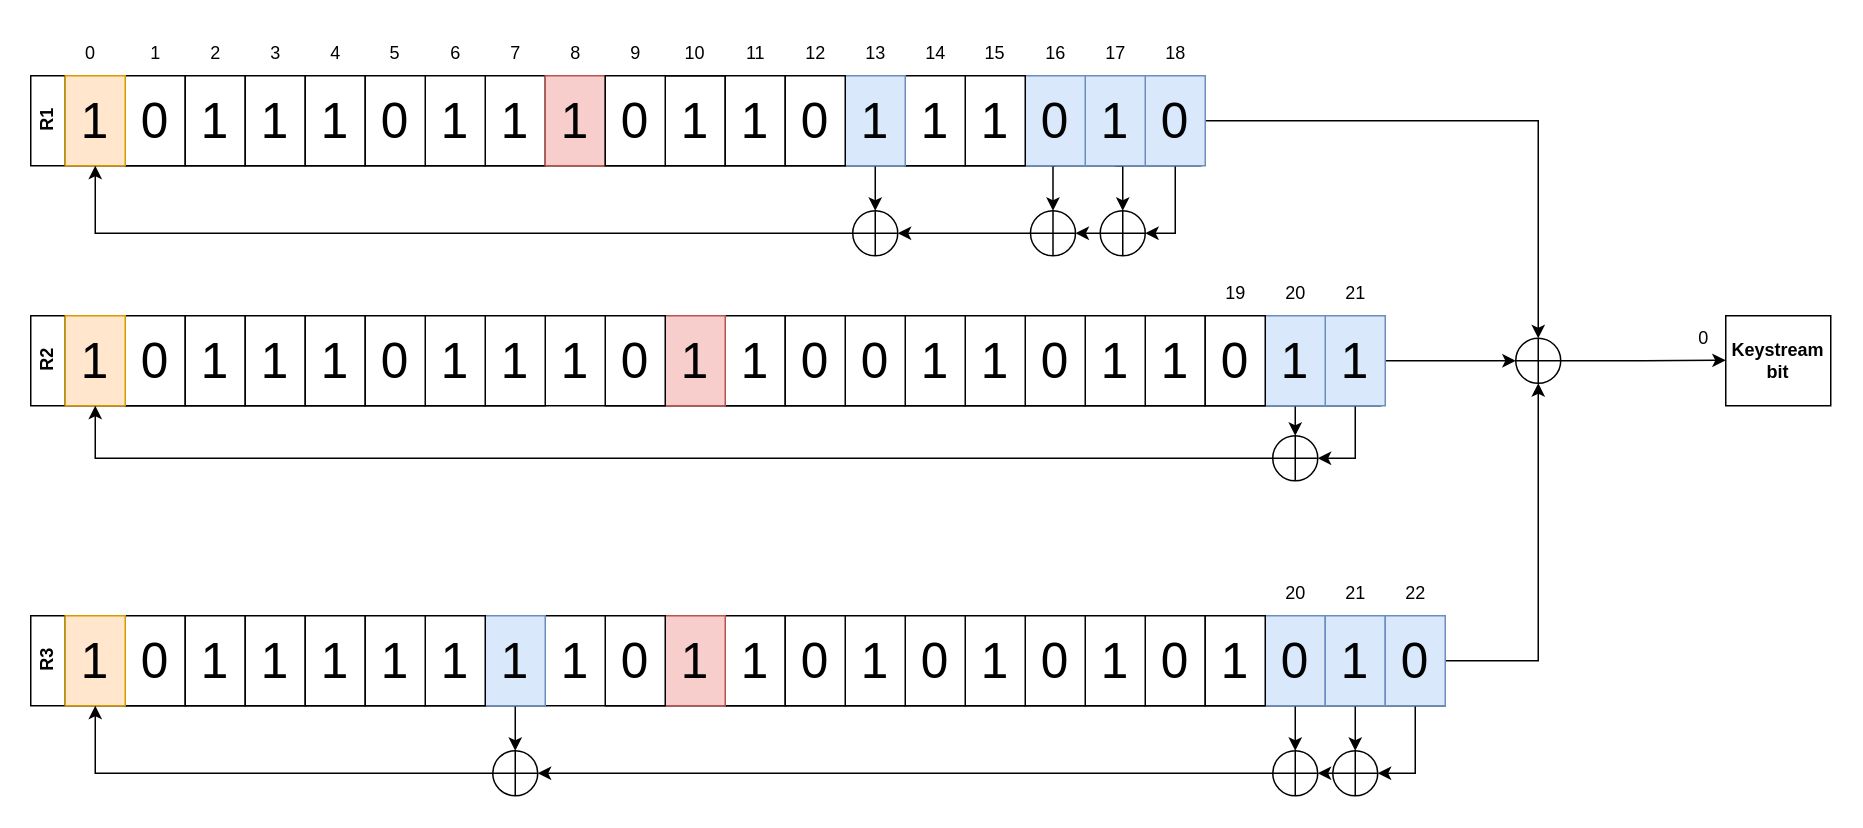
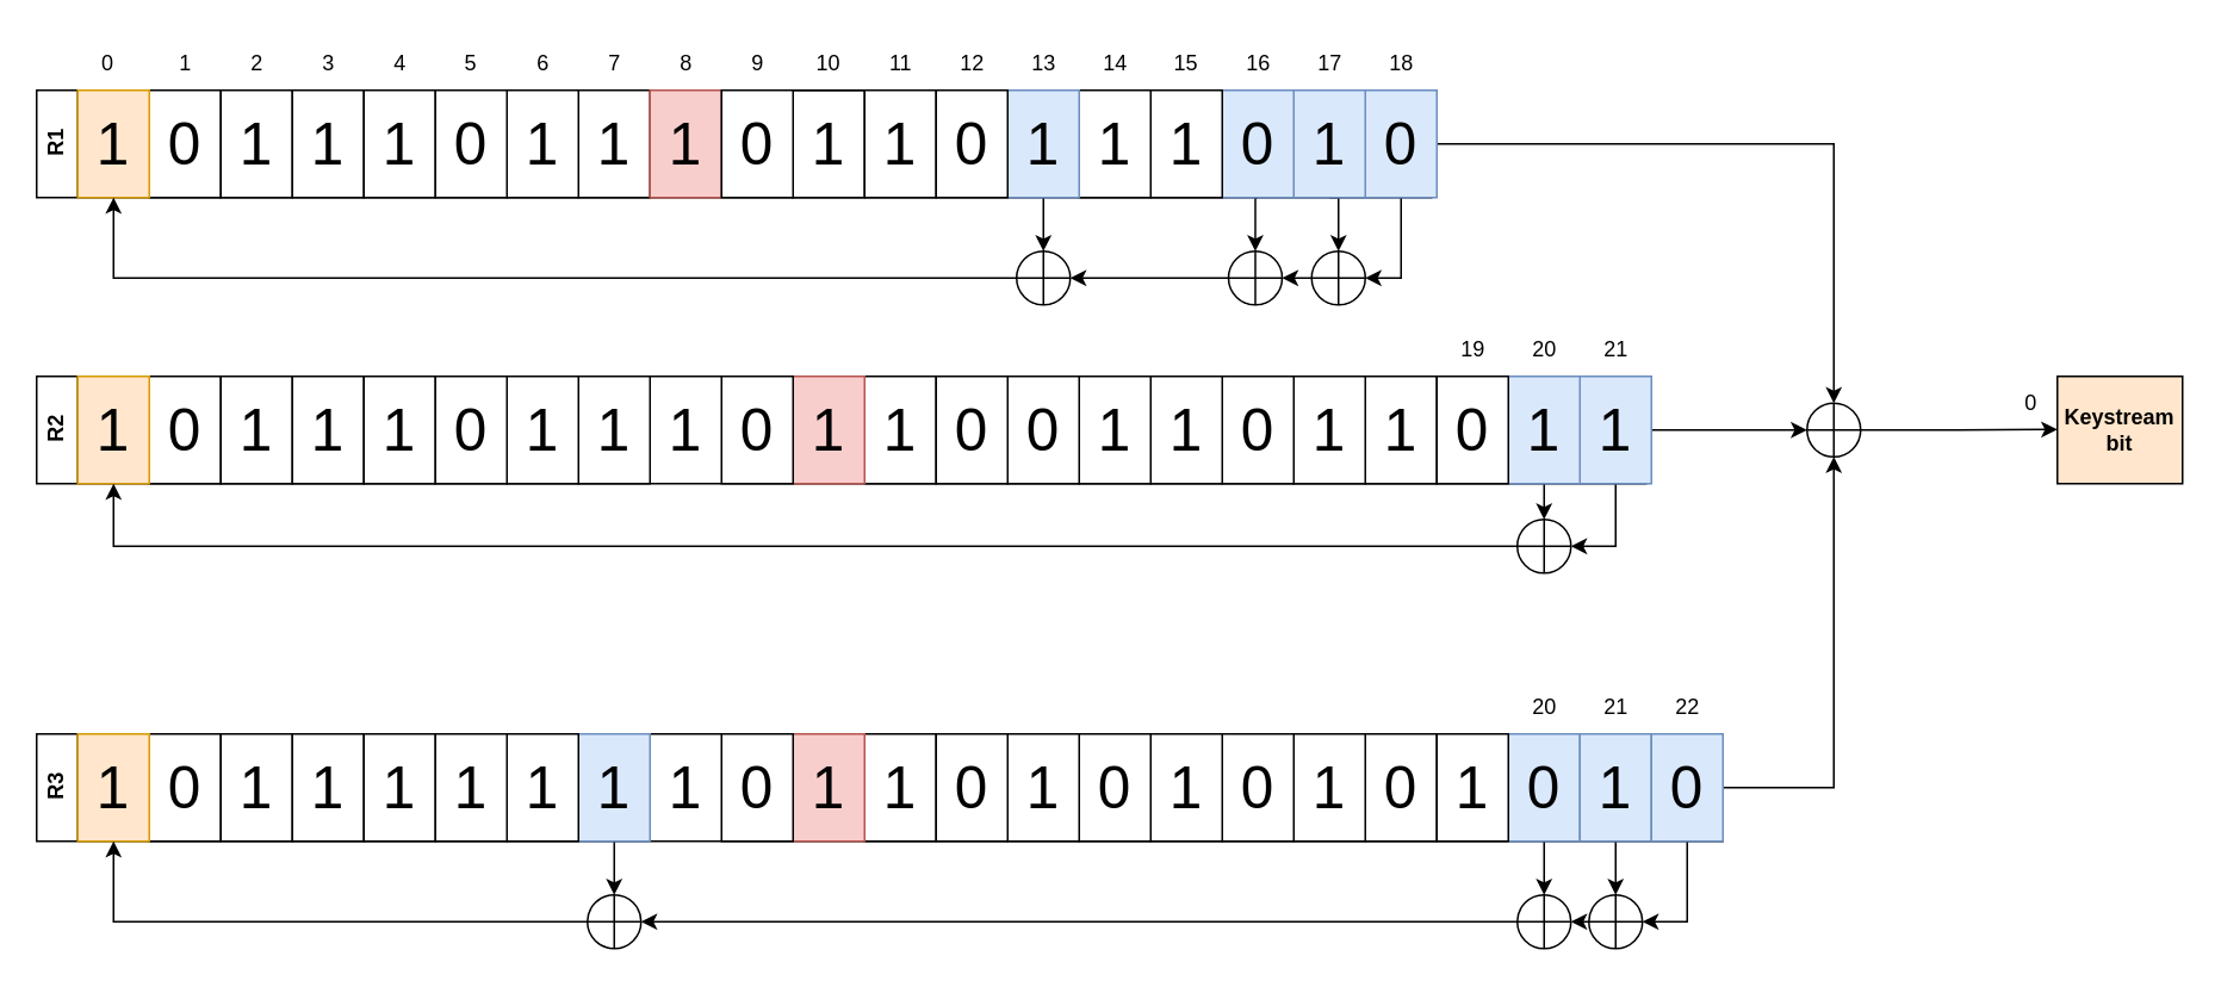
- <mxCell id="123" value="&lt;b&gt;Keystream bit&lt;/b&gt;" style="whiteSpace=wrap;html=1;" vertex="1" parent="1"><mxGeometry x="1150" y="210" width="70" height="60" as="geometry" /></mxCell>
+ <mxCell id="123" value="&lt;b&gt;Keystream bit&lt;/b&gt;" style="whiteSpace=wrap;html=1;fillColor=#ffe6cc;" vertex="1" parent="1"><mxGeometry x="1150" y="210" width="70" height="60" as="geometry" /></mxCell>
